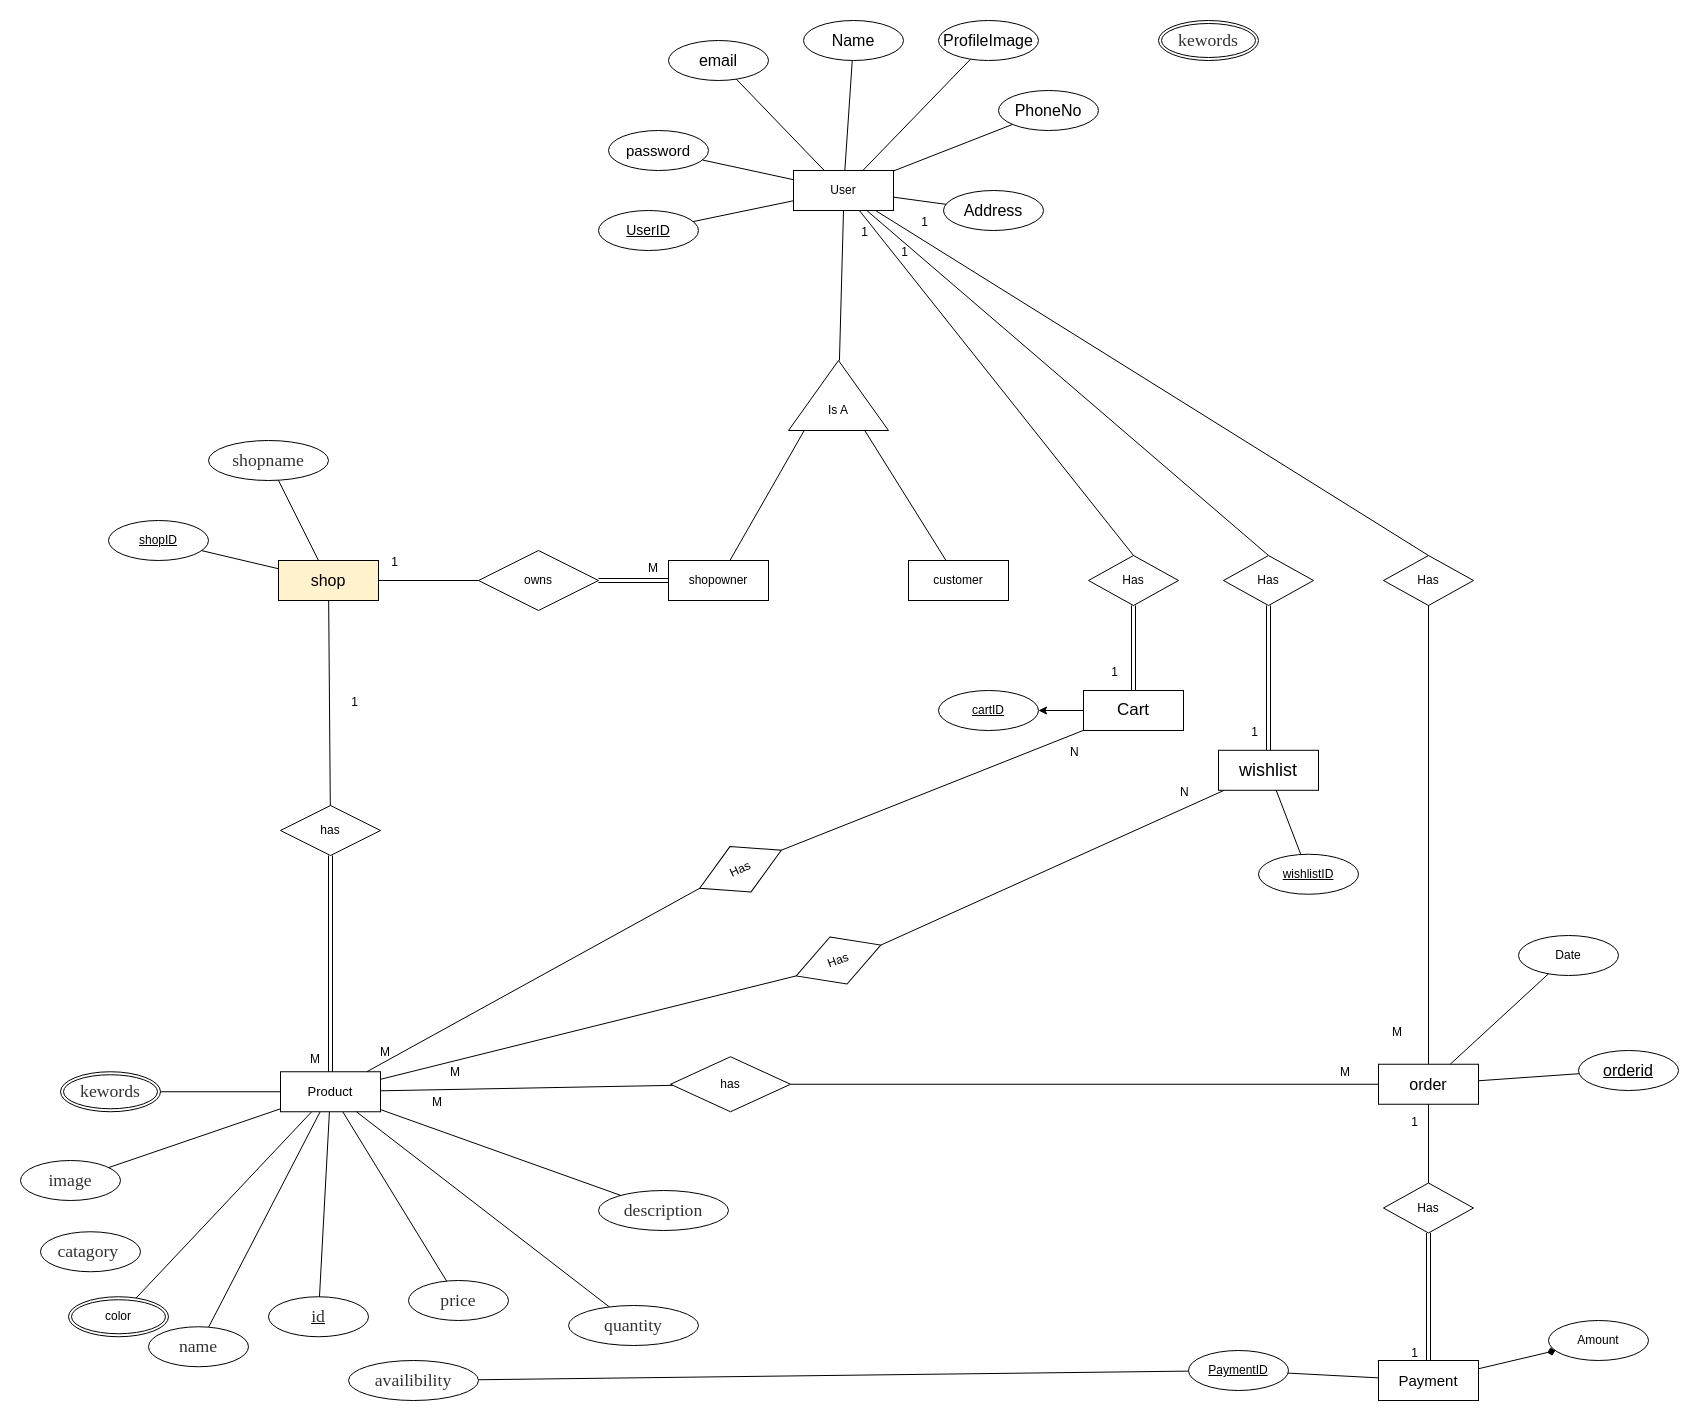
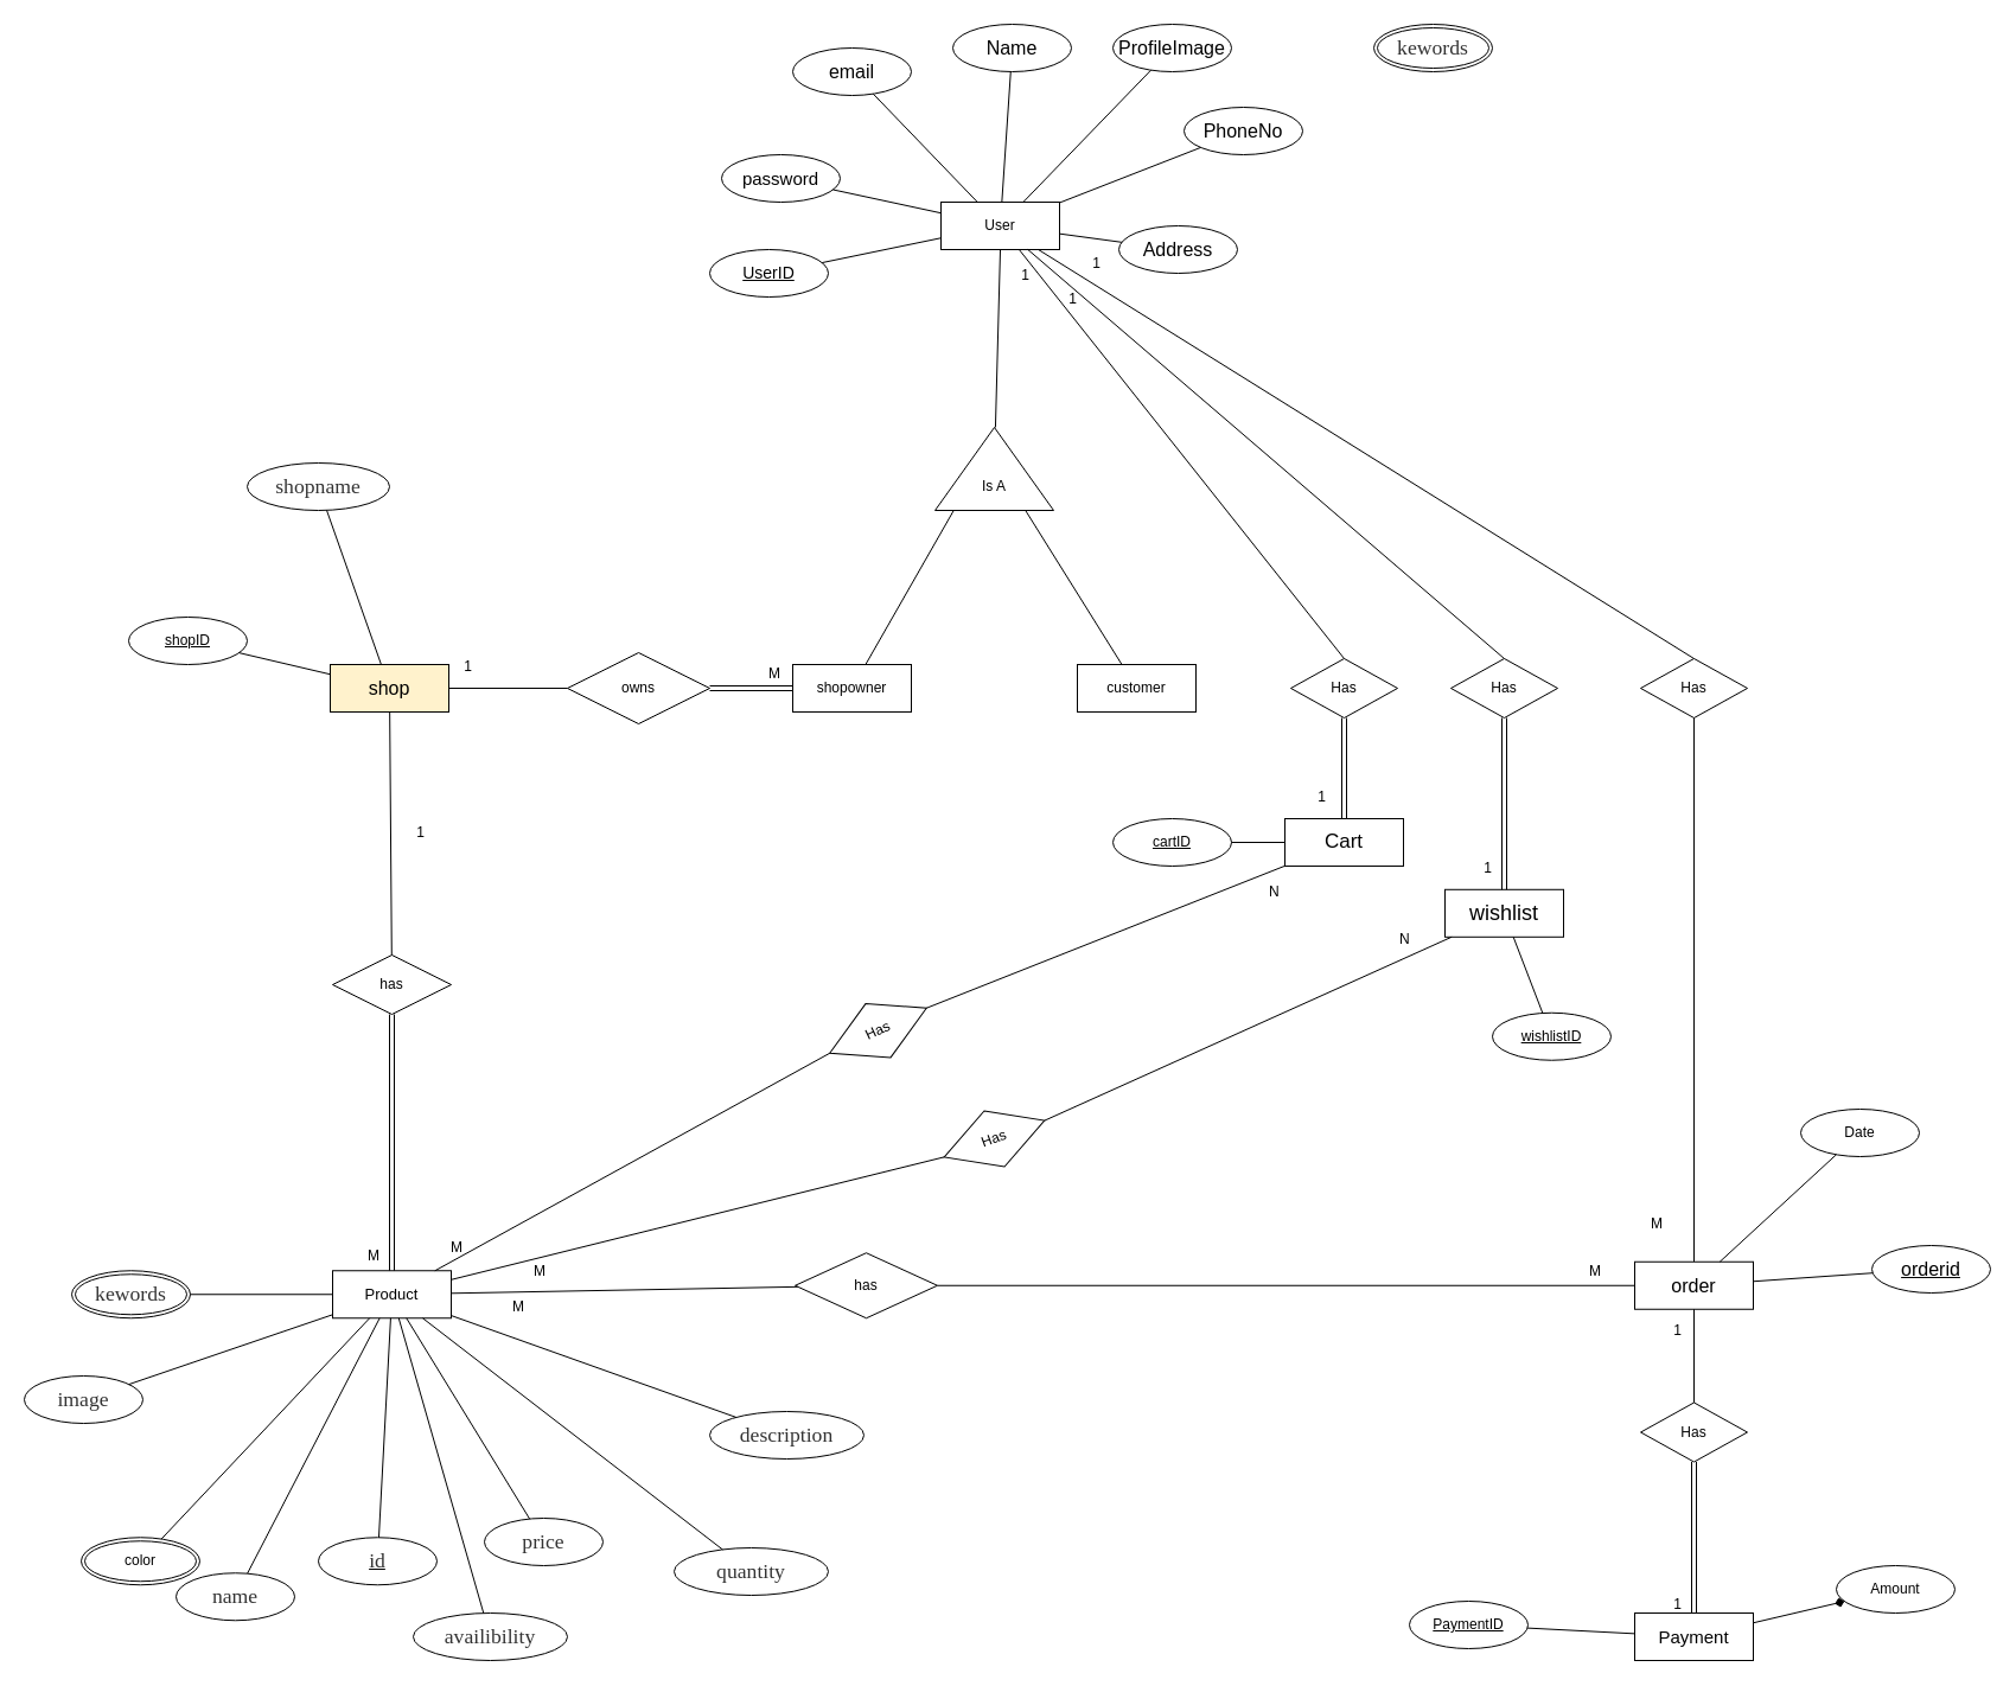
- <mxCell id="6" value="&lt;span style=&quot;color: rgb(51 , 51 , 51) ; font-family: &amp;#34;source serif pro&amp;#34; , serif ; font-size: 17.664px ; background-color: rgb(255 , 255 , 255)&quot;&gt;shopname&lt;/span&gt;" style="ellipse;whiteSpace=wrap;html=1;align=center;" parent="1" vertex="1"><mxGeometry x="208" y="440" width="120" height="40" as="geometry" /></mxCell>
+ <mxCell id="6" value="&lt;span style=&quot;color: rgb(51 , 51 , 51) ; font-family: &amp;#34;source serif pro&amp;#34; , serif ; font-size: 17.664px ; background-color: rgb(255 , 255 , 255)&quot;&gt;shopname&lt;/span&gt;" style="ellipse;whiteSpace=wrap;html=1;align=center;" parent="1" vertex="1"><mxGeometry x="208" y="390" width="120" height="40" as="geometry" /></mxCell>
- <mxCell id="71" value="" style="endArrow=classic;html=1;rounded=0;" parent="1" source="56" target="68" edge="1"><mxGeometry relative="1" as="geometry"><mxPoint x="1311.077" y="650" as="sourcePoint" /><mxPoint x="1324.929" y="740.038" as="targetPoint" /></mxGeometry></mxCell>
+ <mxCell id="71" value="" style="endArrow=none;html=1;rounded=0;" parent="1" source="56" target="68" edge="1"><mxGeometry relative="1" as="geometry"><mxPoint x="1311.077" y="650" as="sourcePoint" /><mxPoint x="1324.929" y="740.038" as="targetPoint" /></mxGeometry></mxCell>
- <mxCell id="38" value="&lt;span style=&quot;color: rgb(51 , 51 , 51) ; font-family: &amp;#34;source serif pro&amp;#34; , serif ; font-size: 17.664px ; background-color: rgb(255 , 255 , 255)&quot;&gt;catagory&amp;nbsp;&lt;/span&gt;" style="ellipse;whiteSpace=wrap;html=1;align=center;" parent="1" vertex="1"><mxGeometry x="40" y="1231.25" width="100" height="40" as="geometry" /></mxCell>
- <mxCell id="87" value="" style="endArrow=none;html=1;rounded=0;" parent="1" source="13" target="49" edge="1"><mxGeometry relative="1" as="geometry"><mxPoint x="429.037" y="1306.737" as="sourcePoint" /><mxPoint x="321.304" y="1116.25" as="targetPoint" /></mxGeometry></mxCell>
+ <mxCell id="87" value="" style="endArrow=none;html=1;rounded=0;" parent="1" source="13" target="4" edge="1"><mxGeometry relative="1" as="geometry"><mxPoint x="429.037" y="1306.737" as="sourcePoint" /><mxPoint x="321.304" y="1116.25" as="targetPoint" /></mxGeometry></mxCell>
